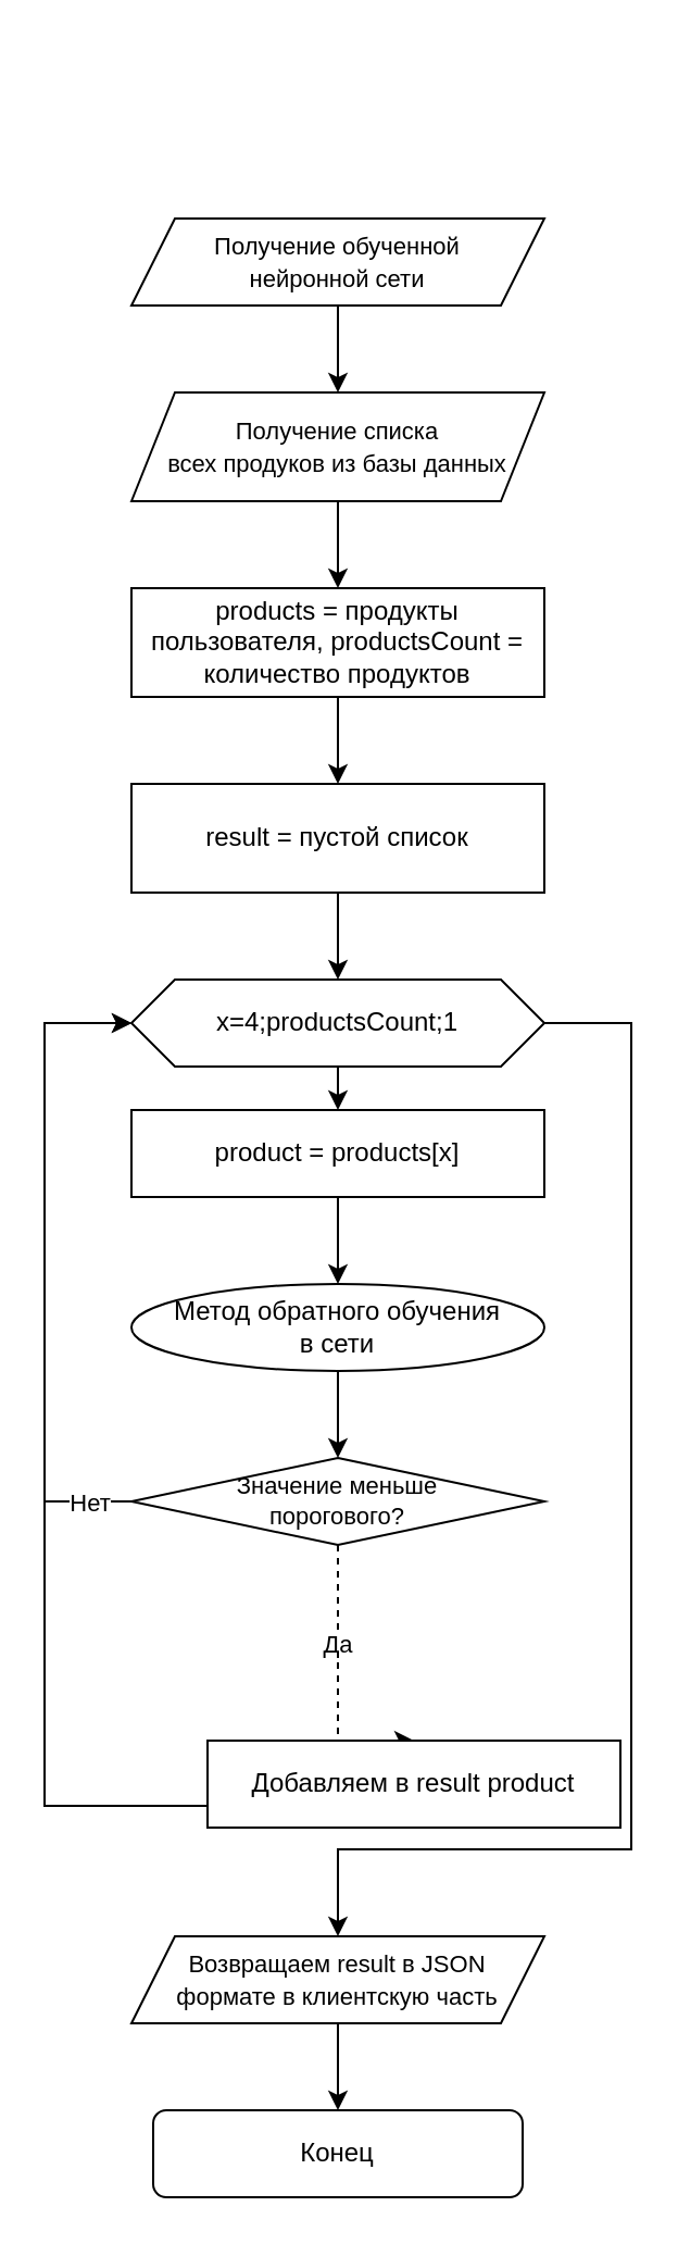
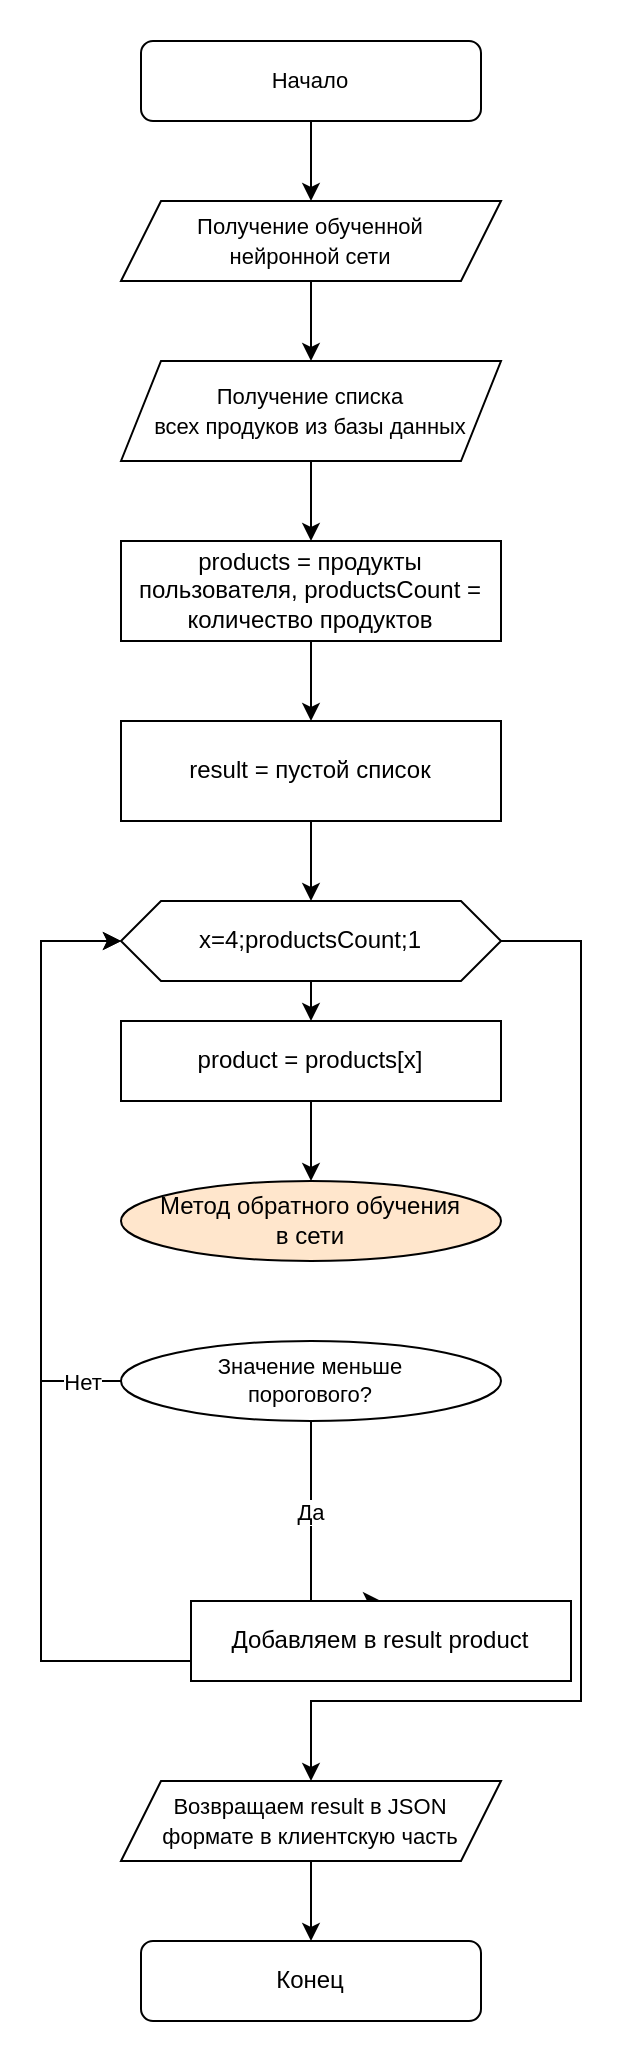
+ <mxCell id="3" value="&lt;font style=&quot;font-size: 11px&quot;&gt;Начало&lt;/font&gt;" style="rounded=1;whiteSpace=wrap;html=1;fontSize=12;glass=0;strokeWidth=1;shadow=0;" vertex="1" parent="1"><mxGeometry x="70" width="170" height="40" as="geometry" y="20" /></mxCell>
+ <mxCell id="2" style="edgeStyle=orthogonalEdgeStyle;rounded=0;orthogonalLoop=1;jettySize=auto;html=1;exitX=0.5;exitY=1;exitDx=0;exitDy=0;entryX=0.5;entryY=0;entryDx=0;entryDy=0;fontSize=11;" edge="1" parent="1" source="3" target="5"><mxGeometry relative="1" as="geometry" /></mxCell>
- <mxCell id="19" value="Метод обратного обучения&lt;br&gt;в сети" style="ellipse;whiteSpace=wrap;html=1;" vertex="1" parent="1"><mxGeometry x="60" y="590" width="190" height="40" as="geometry" /></mxCell>
+ <mxCell id="19" value="Метод обратного обучения&lt;br&gt;в сети" style="ellipse;whiteSpace=wrap;html=1;fillColor=#ffe6cc;" vertex="1" parent="1"><mxGeometry x="60" y="590" width="190" height="40" as="geometry" /></mxCell>
- <mxCell id="18" style="edgeStyle=orthogonalEdgeStyle;rounded=0;orthogonalLoop=1;jettySize=auto;html=1;exitX=0.5;exitY=1;exitDx=0;exitDy=0;entryX=0.5;entryY=0;entryDx=0;entryDy=0;" edge="1" parent="1" source="19" target="26"><mxGeometry relative="1" as="geometry" /></mxCell>
- <mxCell id="26" value="&lt;font style=&quot;font-size: 11px&quot;&gt;Значение меньше&lt;br&gt;порогового?&lt;br&gt;&lt;/font&gt;" style="rhombus;whiteSpace=wrap;html=1;fontFamily=Helvetica;fontSize=11;" vertex="1" parent="1"><mxGeometry x="60" y="670" width="190" height="40" as="geometry" /></mxCell>
+ <mxCell id="26" value="&lt;font style=&quot;font-size: 11px&quot;&gt;Значение меньше&lt;br&gt;порогового?&lt;br&gt;&lt;/font&gt;" style="ellipse;whiteSpace=wrap;html=1;fontFamily=Helvetica;fontSize=11;" vertex="1" parent="1"><mxGeometry x="60" y="670" width="190" height="40" as="geometry" /></mxCell>
- <mxCell id="22" style="edgeStyle=orthogonalEdgeStyle;rounded=0;orthogonalLoop=1;jettySize=auto;html=1;exitX=0.5;exitY=1;exitDx=0;exitDy=0;entryX=0.5;entryY=0;entryDx=0;entryDy=0;dashed=1;" edge="1" parent="1" source="26" target="28"><mxGeometry relative="1" as="geometry"><Array as="points"><mxPoint x="155" y="720" /><mxPoint x="155" y="720" /></Array></mxGeometry></mxCell>
+ <mxCell id="22" style="edgeStyle=orthogonalEdgeStyle;rounded=0;orthogonalLoop=1;jettySize=auto;html=1;exitX=0.5;exitY=1;exitDx=0;exitDy=0;entryX=0.5;entryY=0;entryDx=0;entryDy=0;" edge="1" parent="1" source="26" target="28"><mxGeometry relative="1" as="geometry"><Array as="points"><mxPoint x="155" y="720" /><mxPoint x="155" y="720" /></Array></mxGeometry></mxCell>
